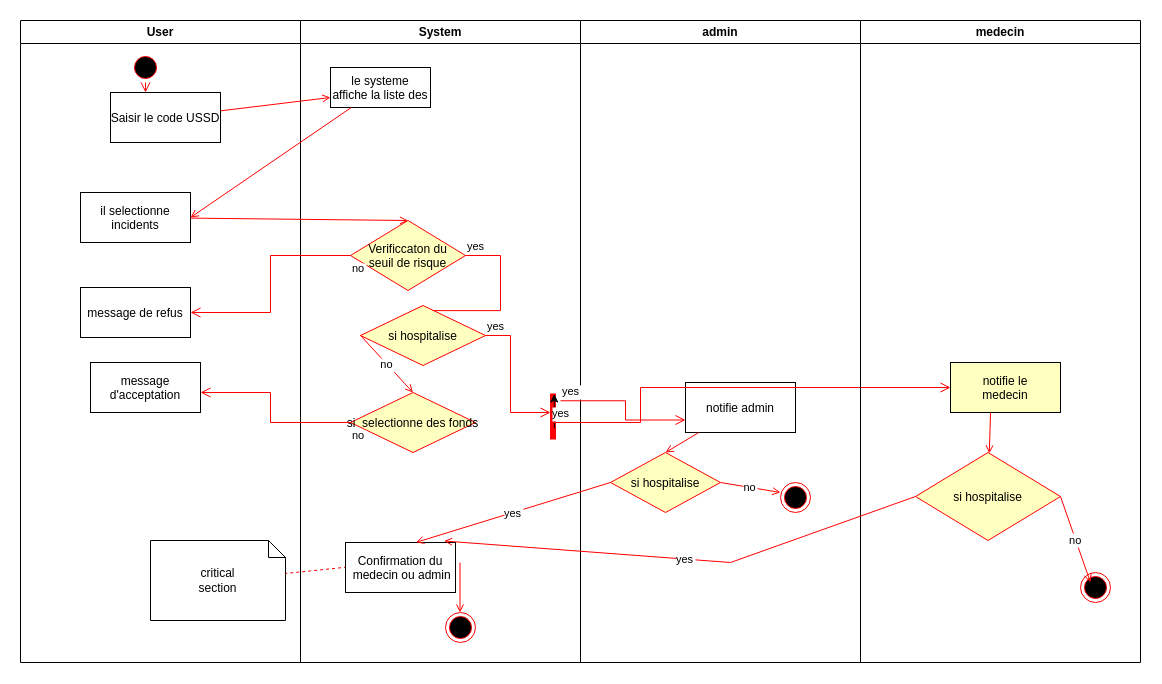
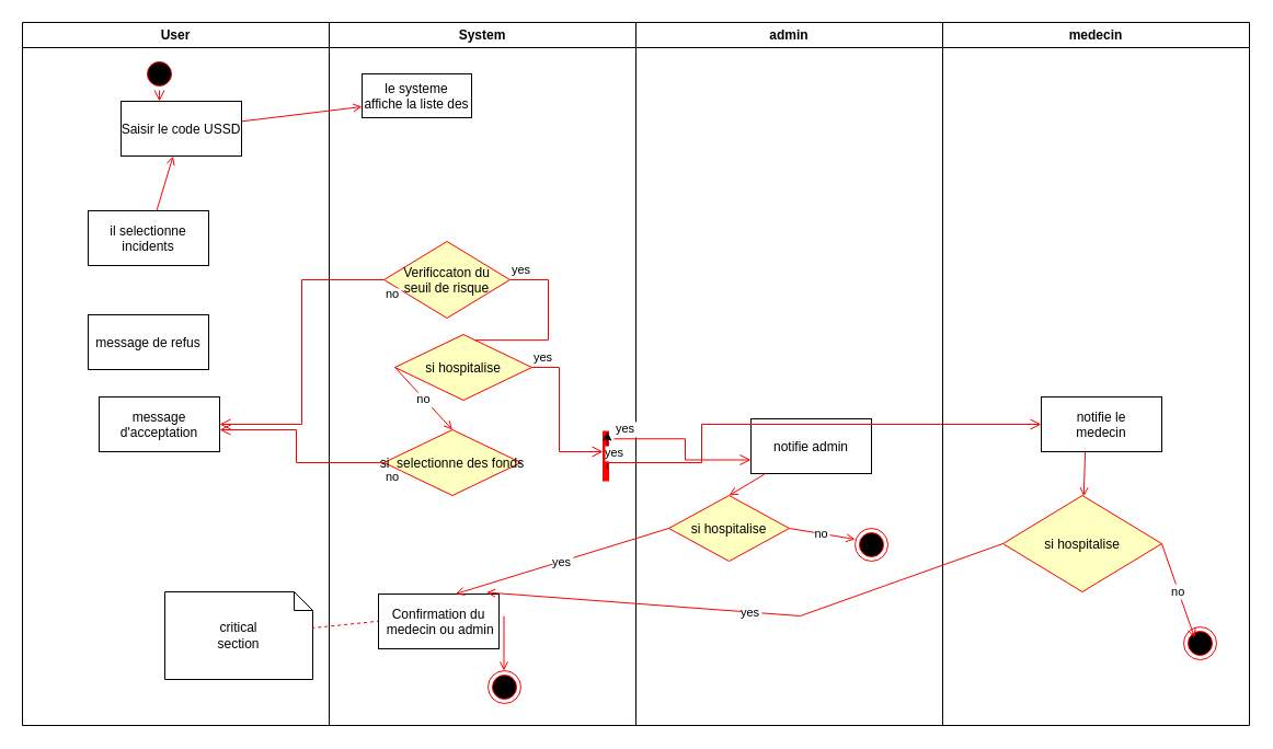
- <mxCell id="32" value="" style="endArrow=open;strokeColor=#FF0000;endFill=1;rounded=0;entryX=1;entryY=0.5;entryDx=0;entryDy=0;" parent="1" source="11" target="6" edge="1"><mxGeometry relative="1" as="geometry" /></mxCell>
- <mxCell id="33" value="" style="endArrow=open;strokeColor=#FF0000;endFill=1;rounded=0;entryX=0.5;entryY=0;entryDx=0;entryDy=0;" parent="1" source="6" target="12" edge="1"><mxGeometry relative="1" as="geometry" /></mxCell>
+ <mxCell id="33" value="" style="endArrow=open;strokeColor=#FF0000;endFill=1;rounded=0;" parent="1" source="6" target="5" edge="1"><mxGeometry relative="1" as="geometry" /></mxCell>
- <mxCell id="39" value="no" style="edgeStyle=elbowEdgeStyle;elbow=horizontal;align=left;verticalAlign=top;endArrow=open;endSize=8;strokeColor=#FF0000;endFill=1;rounded=0;entryX=1;entryY=0.5;entryDx=0;entryDy=0;" parent="1" source="12" target="7" edge="1"><mxGeometry x="-1" relative="1" as="geometry"><mxPoint x="250" y="342" as="targetPoint" /></mxGeometry></mxCell>
+ <mxCell id="39" value="no" style="edgeStyle=elbowEdgeStyle;elbow=horizontal;align=left;verticalAlign=top;endArrow=open;endSize=8;strokeColor=#FF0000;endFill=1;rounded=0;" parent="1" source="12" target="9" edge="1"><mxGeometry x="-1" relative="1" as="geometry"><mxPoint x="250" y="342" as="targetPoint" /></mxGeometry></mxCell>
- <mxCell id="35" value="notifie le &#10;medecin" style="fillColor=#ffffc0;" vertex="1" parent="34"><mxGeometry x="90" y="342" width="110" height="50" as="geometry" /></mxCell>
+ <mxCell id="35" value="notifie le &#10;medecin" style="" vertex="1" parent="34"><mxGeometry x="90" y="342" width="110" height="50" as="geometry" /></mxCell>
